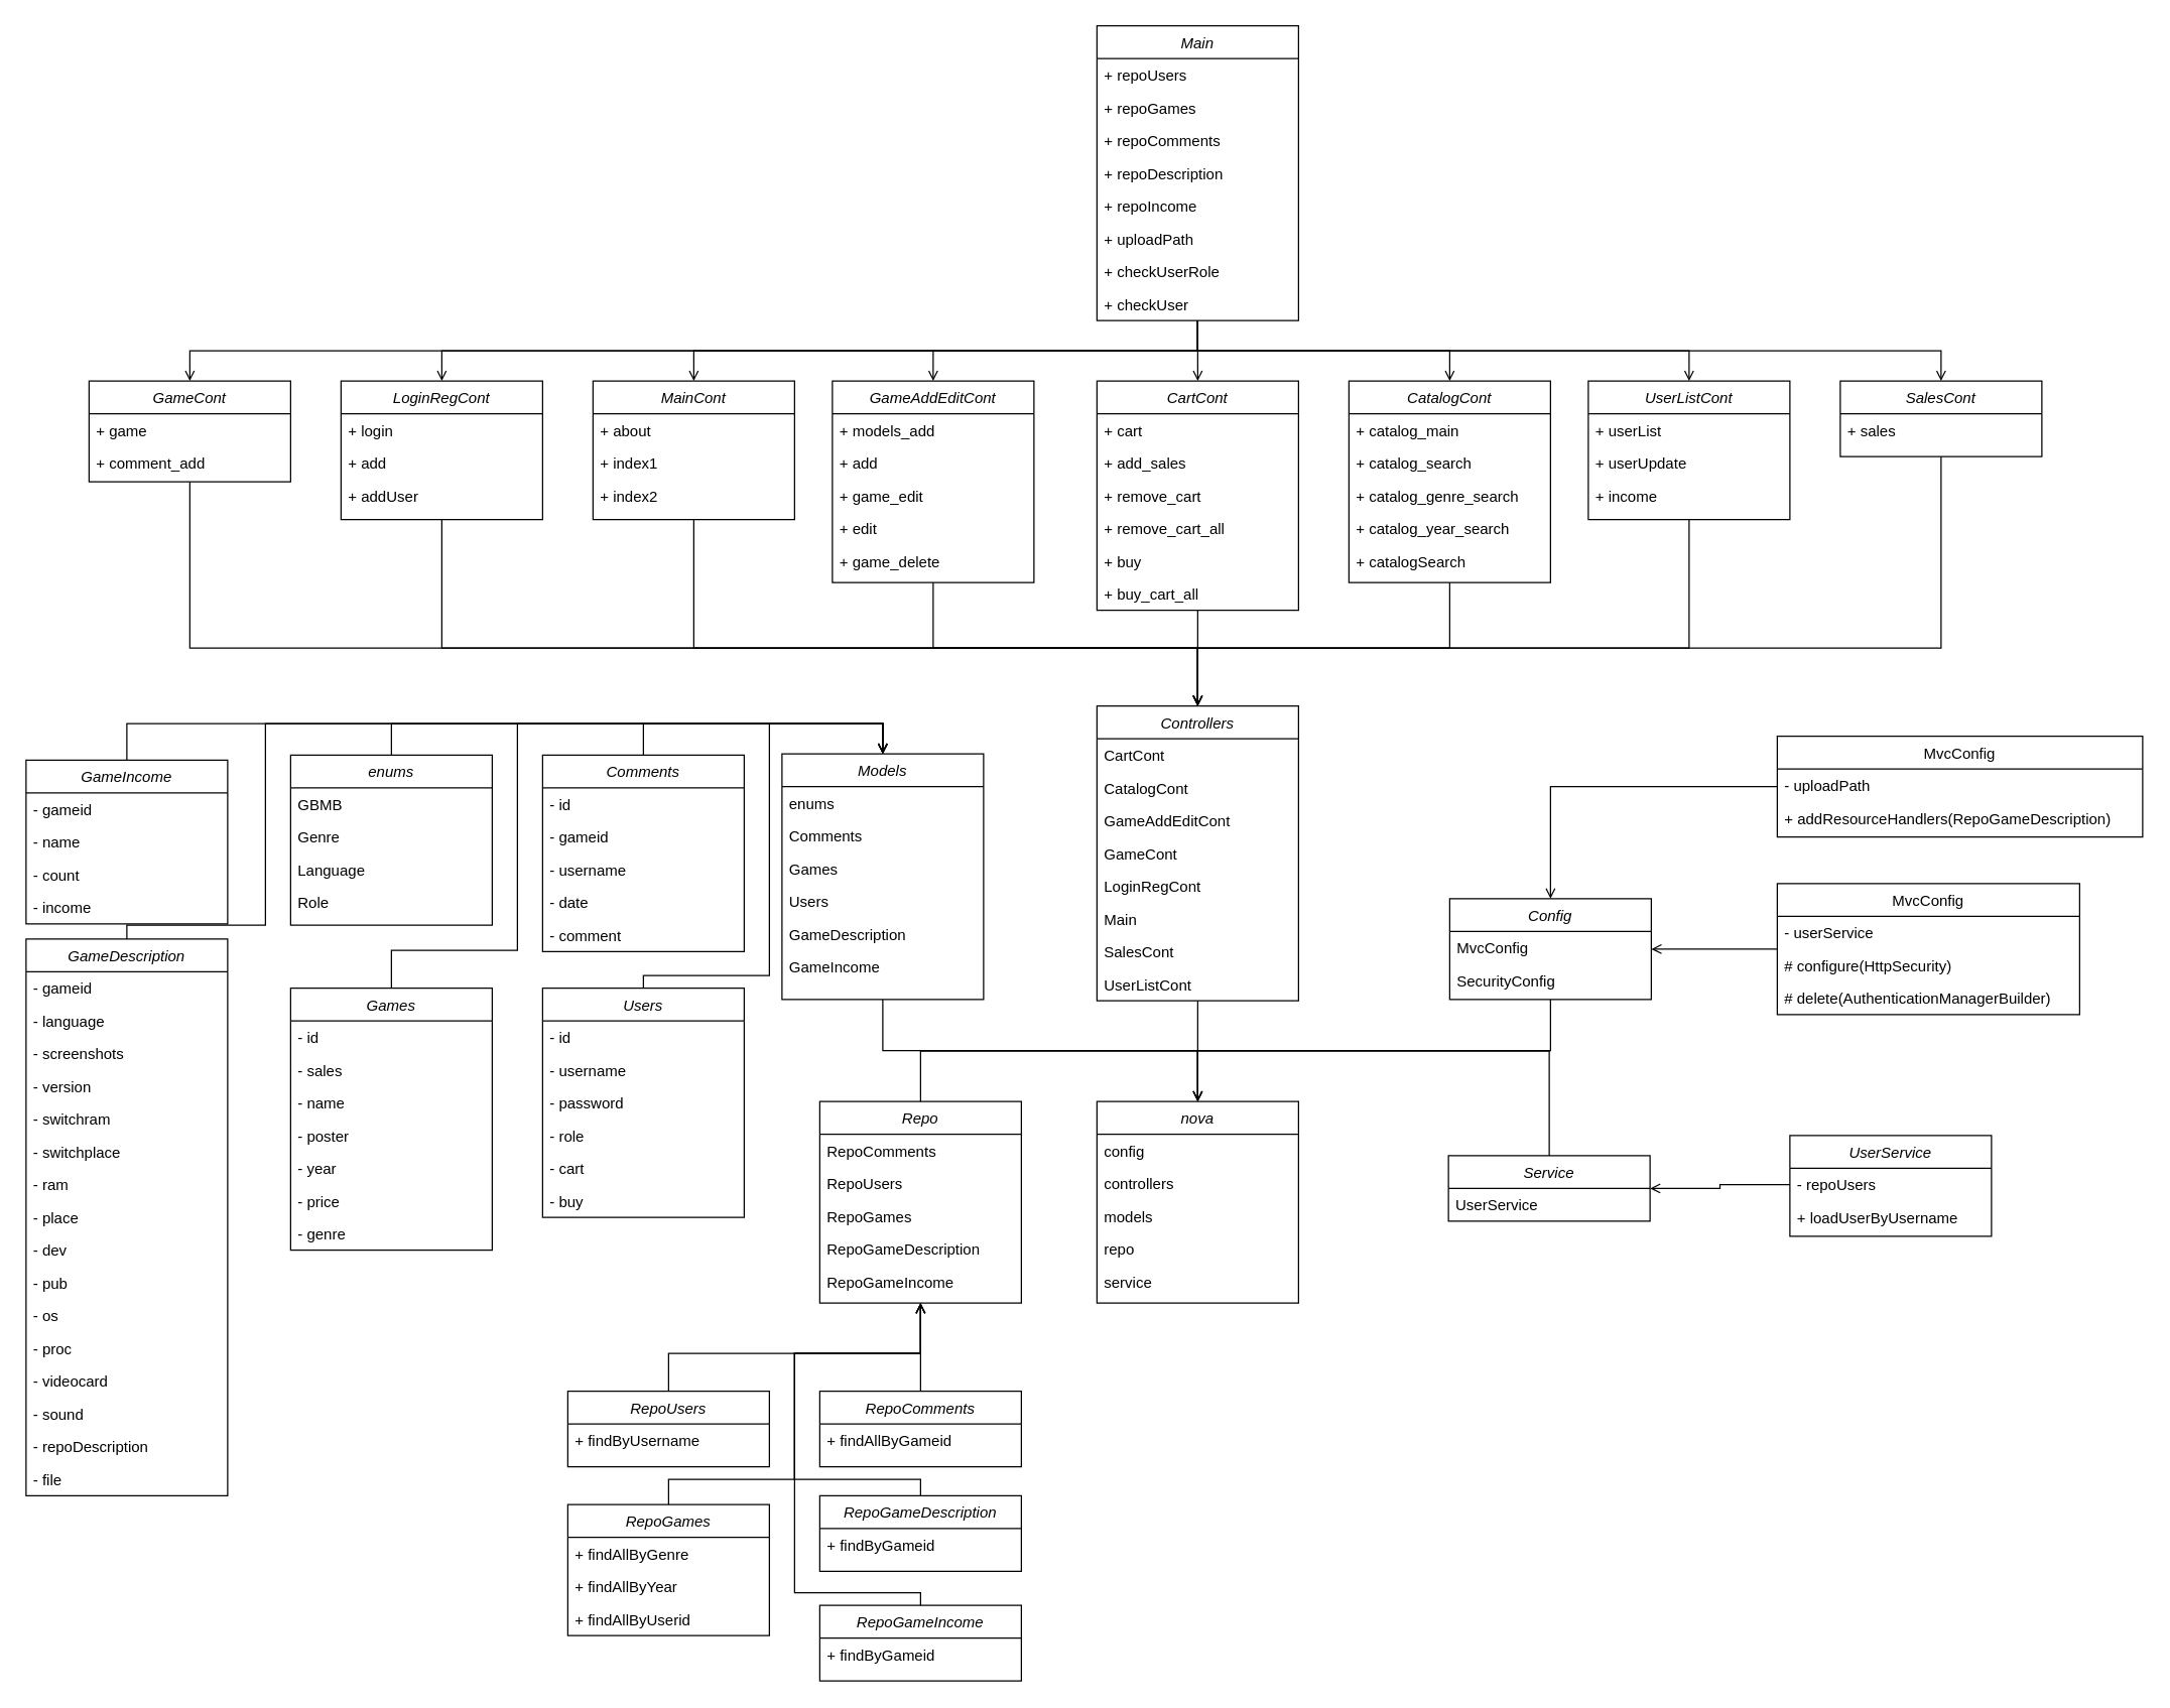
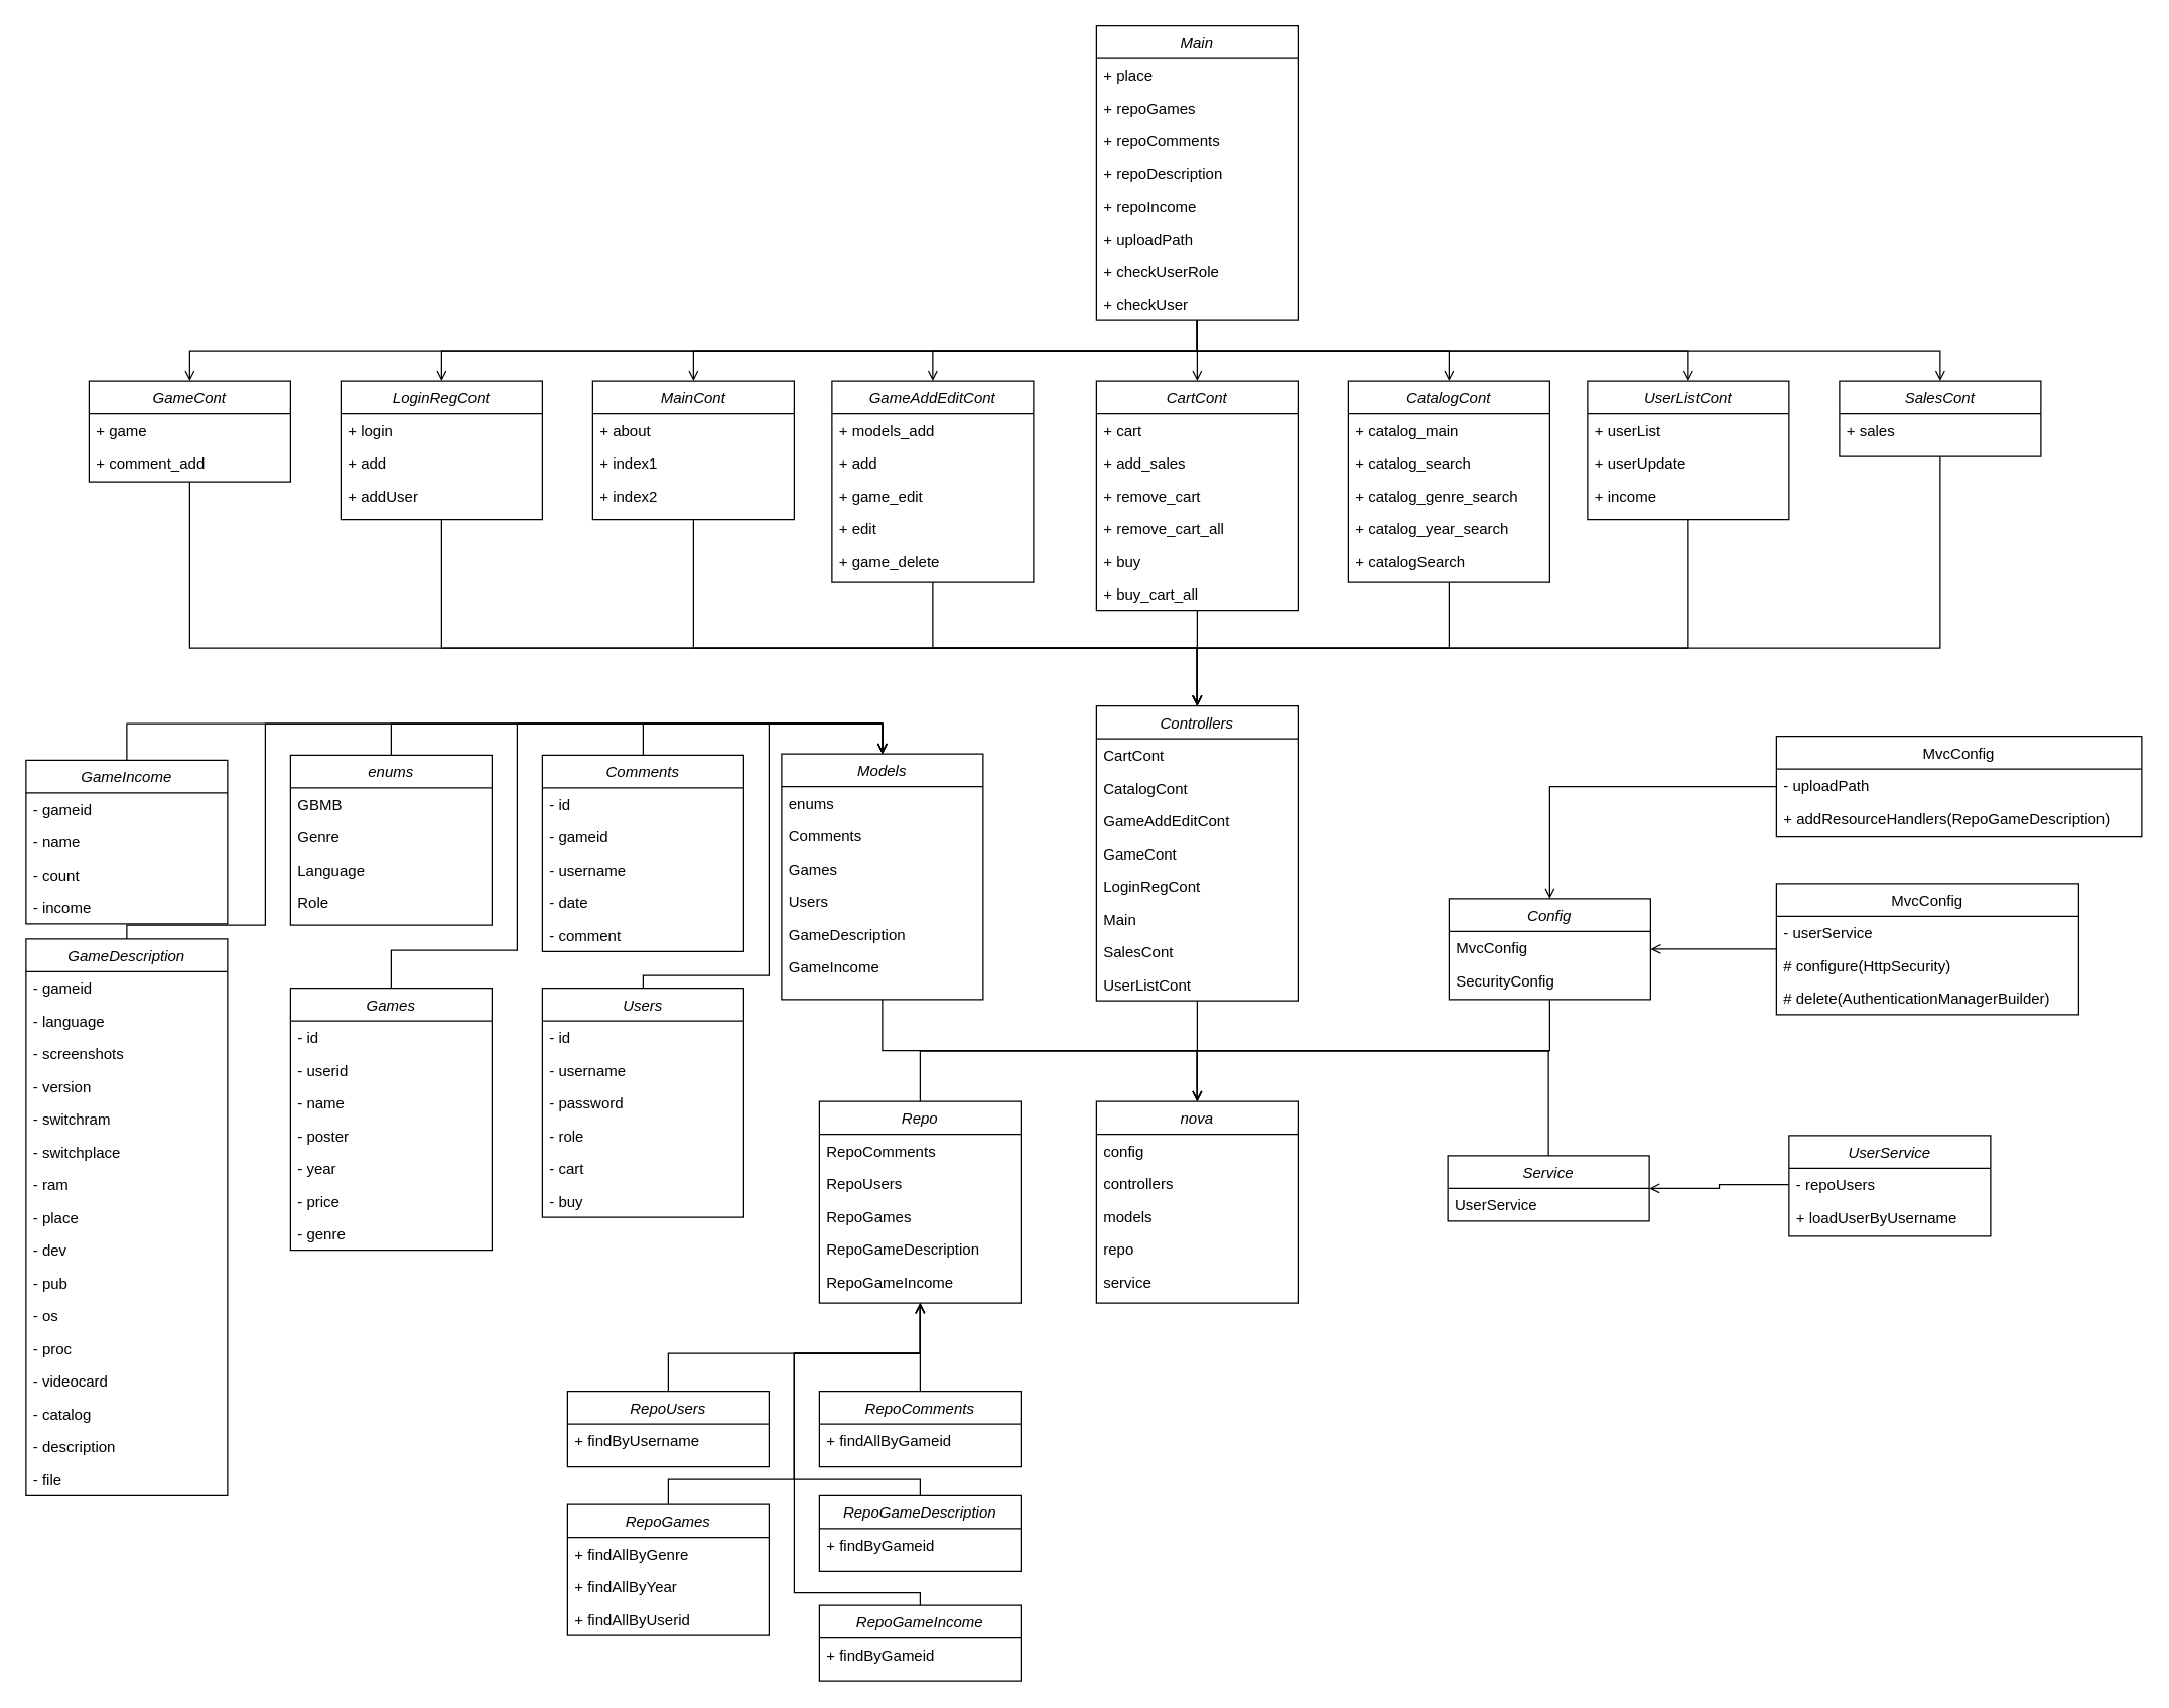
- <mxCell id="40" value="+ repoUsers" style="text;align=left;verticalAlign=top;spacingLeft=4;spacingRight=4;overflow=hidden;rotatable=0;points=[[0,0.5],[1,0.5]];portConstraint=eastwest;" parent="39" vertex="1"><mxGeometry y="26" width="160" height="26" as="geometry" /></mxCell>
+ <mxCell id="40" value="+ place" style="text;align=left;verticalAlign=top;spacingLeft=4;spacingRight=4;overflow=hidden;rotatable=0;points=[[0,0.5],[1,0.5]];portConstraint=eastwest;" parent="39" vertex="1"><mxGeometry y="26" width="160" height="26" as="geometry" /></mxCell>
- <mxCell id="131" value="- sales" style="text;align=left;verticalAlign=top;spacingLeft=4;spacingRight=4;overflow=hidden;rotatable=0;points=[[0,0.5],[1,0.5]];portConstraint=eastwest;rounded=0;shadow=0;html=0;" parent="129" vertex="1"><mxGeometry y="52" width="160" height="26" as="geometry" /></mxCell>
+ <mxCell id="131" value="- userid" style="text;align=left;verticalAlign=top;spacingLeft=4;spacingRight=4;overflow=hidden;rotatable=0;points=[[0,0.5],[1,0.5]];portConstraint=eastwest;rounded=0;shadow=0;html=0;" parent="129" vertex="1"><mxGeometry y="52" width="160" height="26" as="geometry" /></mxCell>
- <mxCell id="152" value="- sound" style="text;align=left;verticalAlign=top;spacingLeft=4;spacingRight=4;overflow=hidden;rotatable=0;points=[[0,0.5],[1,0.5]];portConstraint=eastwest;rounded=0;shadow=0;html=0;" parent="138" vertex="1"><mxGeometry y="364" width="160" height="26" as="geometry" /></mxCell>
+ <mxCell id="152" value="- catalog" style="text;align=left;verticalAlign=top;spacingLeft=4;spacingRight=4;overflow=hidden;rotatable=0;points=[[0,0.5],[1,0.5]];portConstraint=eastwest;rounded=0;shadow=0;html=0;" parent="138" vertex="1"><mxGeometry y="364" width="160" height="26" as="geometry" /></mxCell>
- <mxCell id="153" value="- repoDescription" style="text;align=left;verticalAlign=top;spacingLeft=4;spacingRight=4;overflow=hidden;rotatable=0;points=[[0,0.5],[1,0.5]];portConstraint=eastwest;rounded=0;shadow=0;html=0;" parent="138" vertex="1"><mxGeometry y="390" width="160" height="26" as="geometry" /></mxCell>
+ <mxCell id="153" value="- description" style="text;align=left;verticalAlign=top;spacingLeft=4;spacingRight=4;overflow=hidden;rotatable=0;points=[[0,0.5],[1,0.5]];portConstraint=eastwest;rounded=0;shadow=0;html=0;" parent="138" vertex="1"><mxGeometry y="390" width="160" height="26" as="geometry" /></mxCell>
